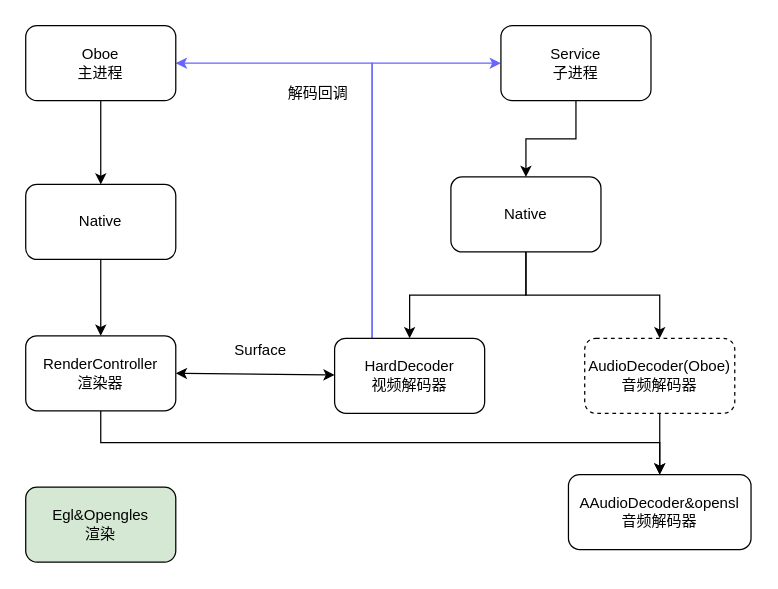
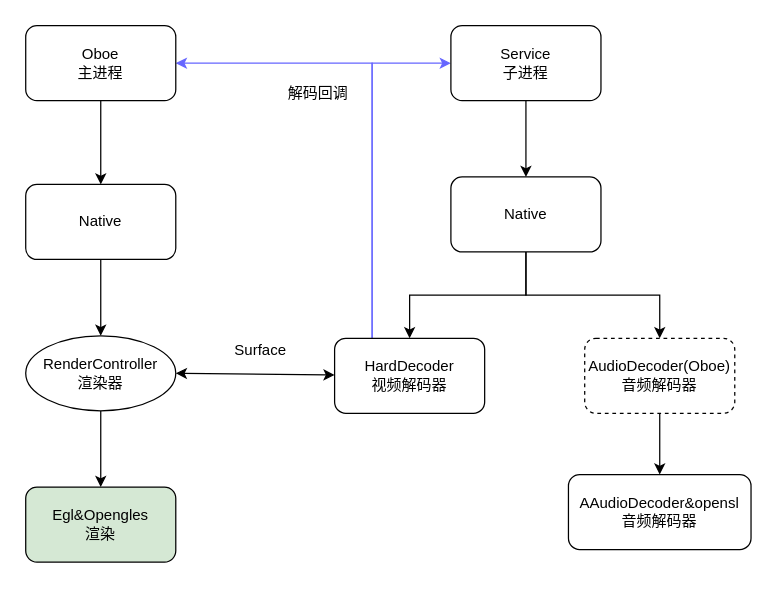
- <mxCell id="6" value="Service&lt;br&gt;子进程" style="rounded=1;whiteSpace=wrap;html=1;" vertex="1" parent="1"><mxGeometry x="400" y="20" width="120" height="60" as="geometry" /></mxCell>
+ <mxCell id="6" value="Service&lt;br&gt;子进程" style="rounded=1;whiteSpace=wrap;html=1;" vertex="1" parent="1"><mxGeometry x="360" y="20" width="120" height="60" as="geometry" /></mxCell>
- <mxCell id="18" value="RenderController&lt;br&gt;渲染器" style="rounded=1;whiteSpace=wrap;html=1;" vertex="1" parent="1"><mxGeometry x="20" y="268" width="120" height="60" as="geometry" /></mxCell>
+ <mxCell id="18" value="RenderController&lt;br&gt;渲染器" style="ellipse;whiteSpace=wrap;html=1;" vertex="1" parent="1"><mxGeometry x="20" y="268" width="120" height="60" as="geometry" /></mxCell>
- <mxCell id="17" style="edgeStyle=orthogonalEdgeStyle;rounded=0;orthogonalLoop=1;jettySize=auto;html=1;exitX=0.5;exitY=1;exitDx=0;exitDy=0;" edge="1" parent="1" source="18" target="14"><mxGeometry relative="1" as="geometry" /></mxCell>
+ <mxCell id="17" style="edgeStyle=orthogonalEdgeStyle;rounded=0;orthogonalLoop=1;jettySize=auto;html=1;exitX=0.5;exitY=1;exitDx=0;exitDy=0;" edge="1" parent="1" source="18" target="21"><mxGeometry relative="1" as="geometry" /></mxCell>
